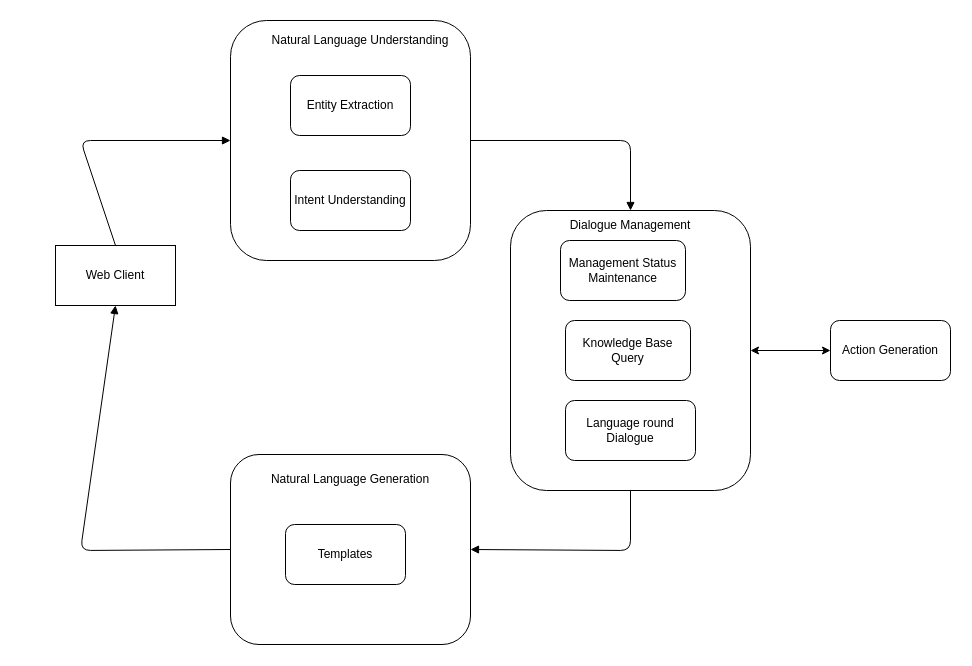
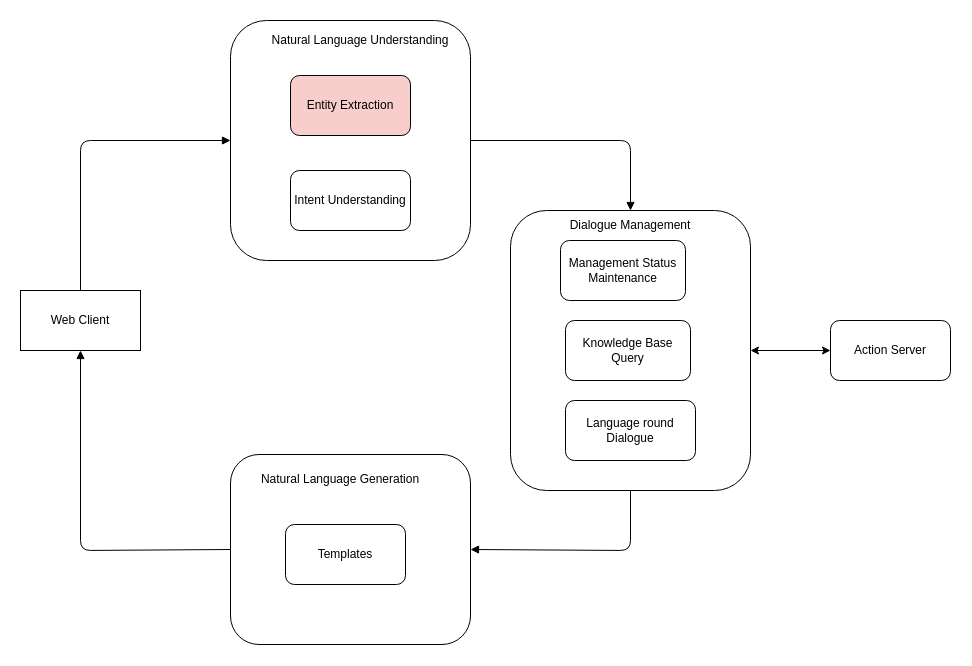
- <mxCell id="7" value="Entity Extraction" style="rounded=1;whiteSpace=wrap;html=1;" parent="1" vertex="1"><mxGeometry x="290" y="75" width="120" height="60" as="geometry" /></mxCell>
+ <mxCell id="7" value="Entity Extraction" style="rounded=1;whiteSpace=wrap;html=1;fillColor=#f8cecc;" parent="1" vertex="1"><mxGeometry x="290" y="75" width="120" height="60" as="geometry" /></mxCell>
- <mxCell id="3" value="Web Client" style="rounded=0;whiteSpace=wrap;html=1;" parent="1" vertex="1"><mxGeometry x="55" y="245" width="120" height="60" as="geometry" /></mxCell>
+ <mxCell id="3" value="Web Client" style="rounded=0;whiteSpace=wrap;html=1;" parent="1" vertex="1"><mxGeometry x="20" y="290" width="120" height="60" as="geometry" /></mxCell>
- <mxCell id="15" value="Action Generation" style="rounded=1;whiteSpace=wrap;html=1;" parent="1" vertex="1"><mxGeometry x="830" y="320" width="120" height="60" as="geometry" /></mxCell>
+ <mxCell id="15" value="Action Server" style="rounded=1;whiteSpace=wrap;html=1;" parent="1" vertex="1"><mxGeometry x="830" y="320" width="120" height="60" as="geometry" /></mxCell>
- <mxCell id="14" value="Natural Language Generation" style="text;html=1;strokeColor=none;fillColor=none;align=center;verticalAlign=middle;whiteSpace=wrap;rounded=0;" parent="1" vertex="1"><mxGeometry x="260" y="464" width="180" height="30" as="geometry" /></mxCell>
+ <mxCell id="14" value="Natural Language Generation" style="text;html=1;strokeColor=none;fillColor=none;align=center;verticalAlign=middle;whiteSpace=wrap;rounded=0;" parent="1" vertex="1"><mxGeometry x="250" y="464" width="180" height="30" as="geometry" /></mxCell>
